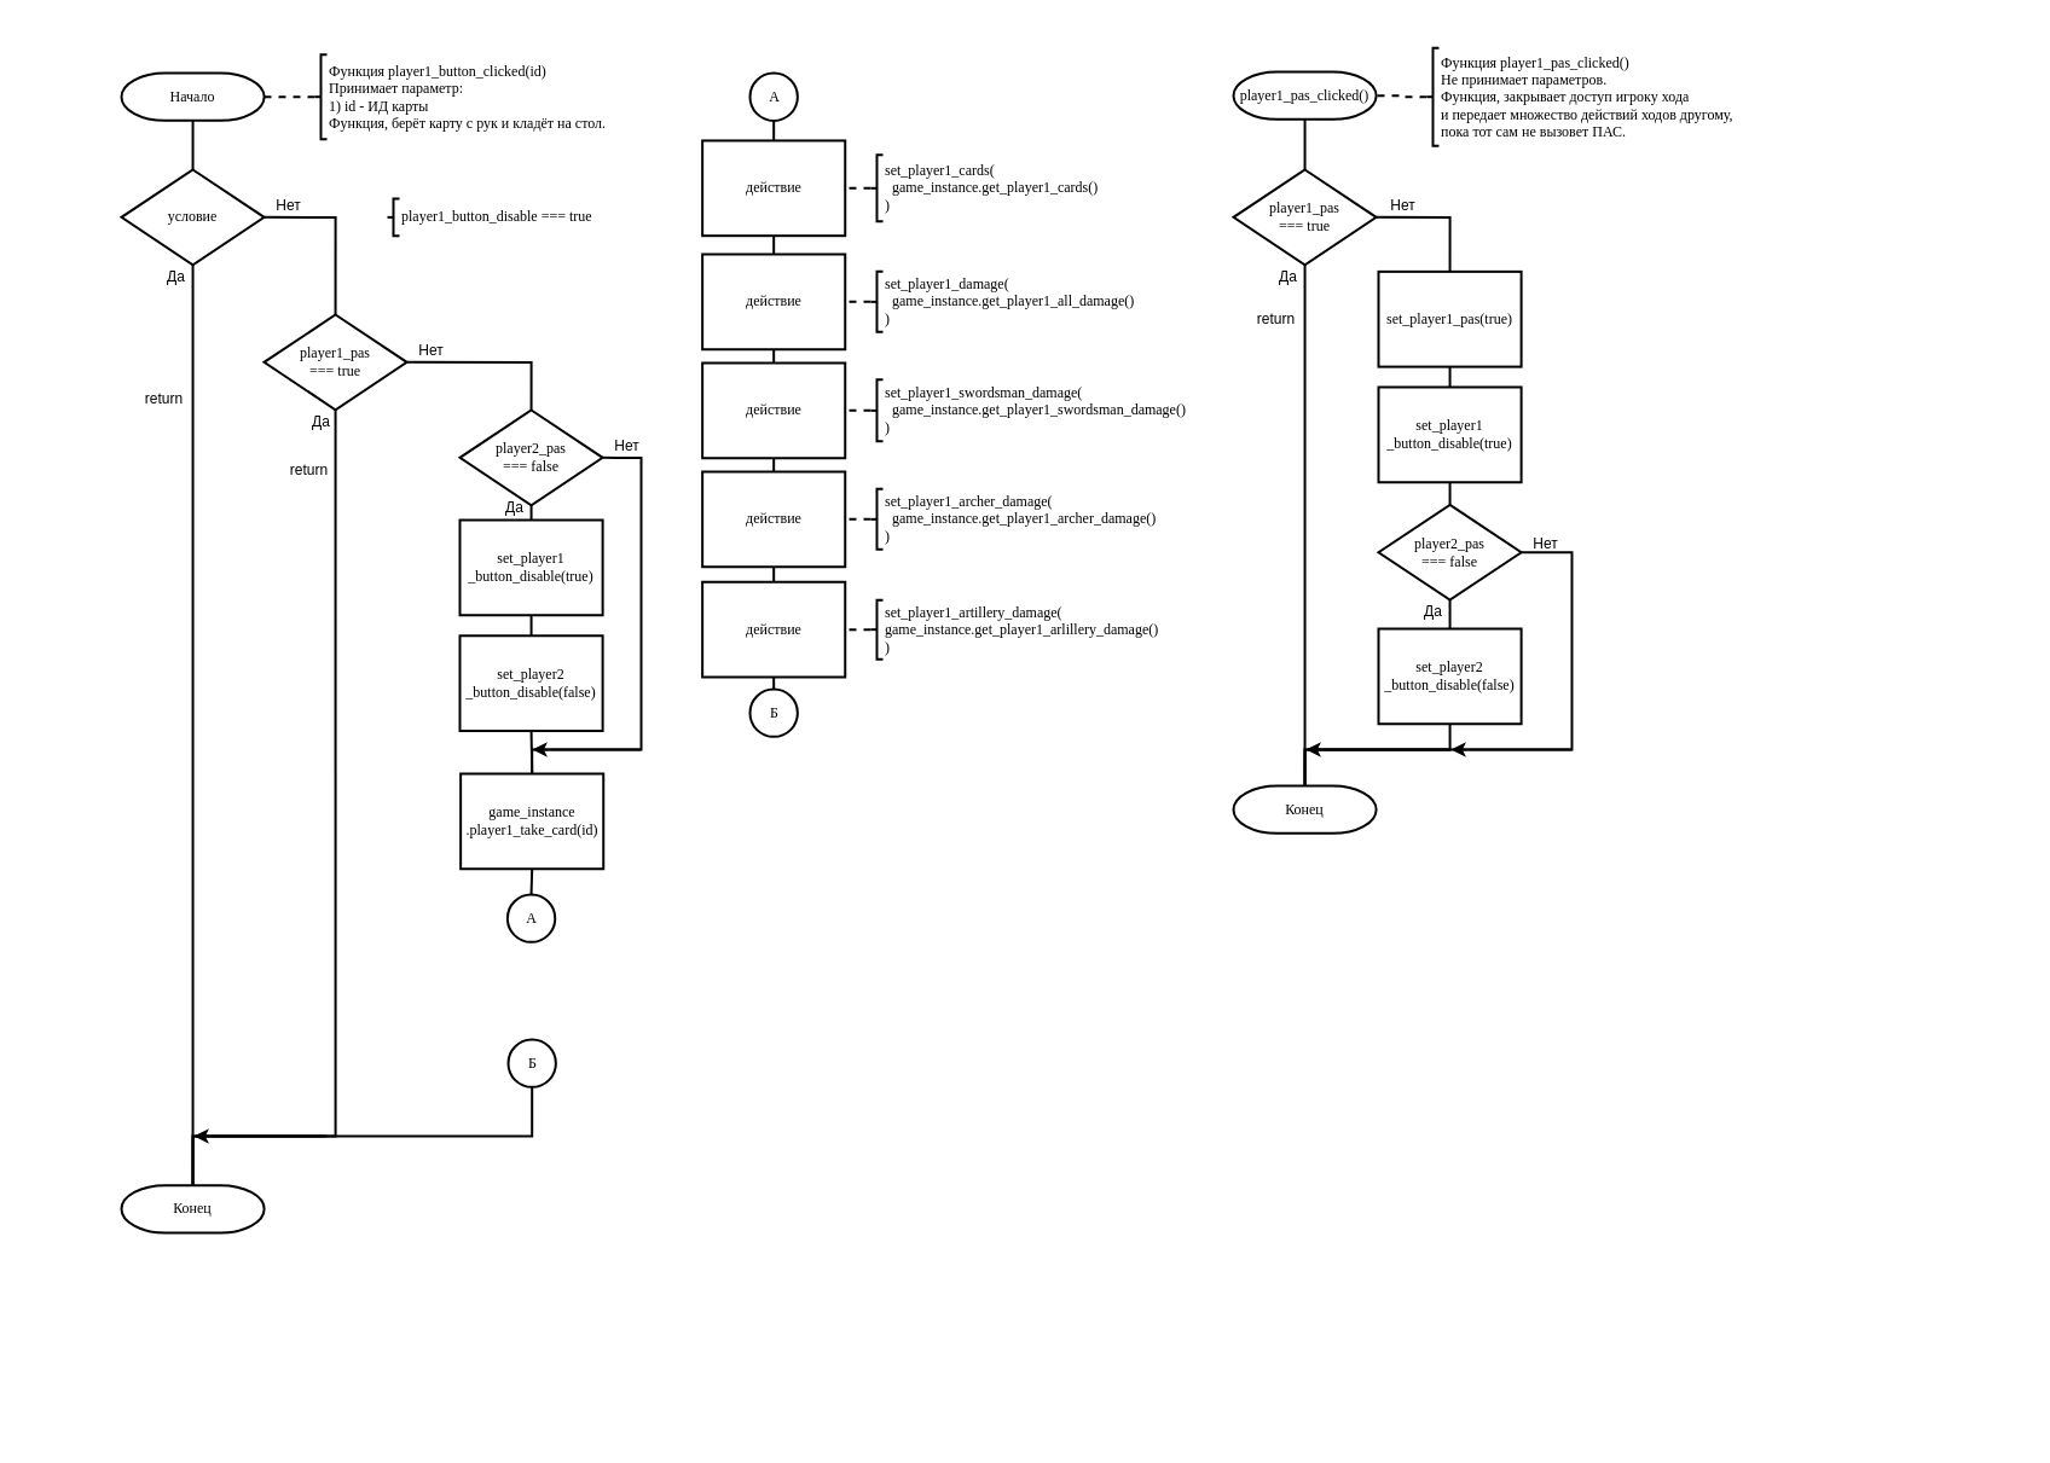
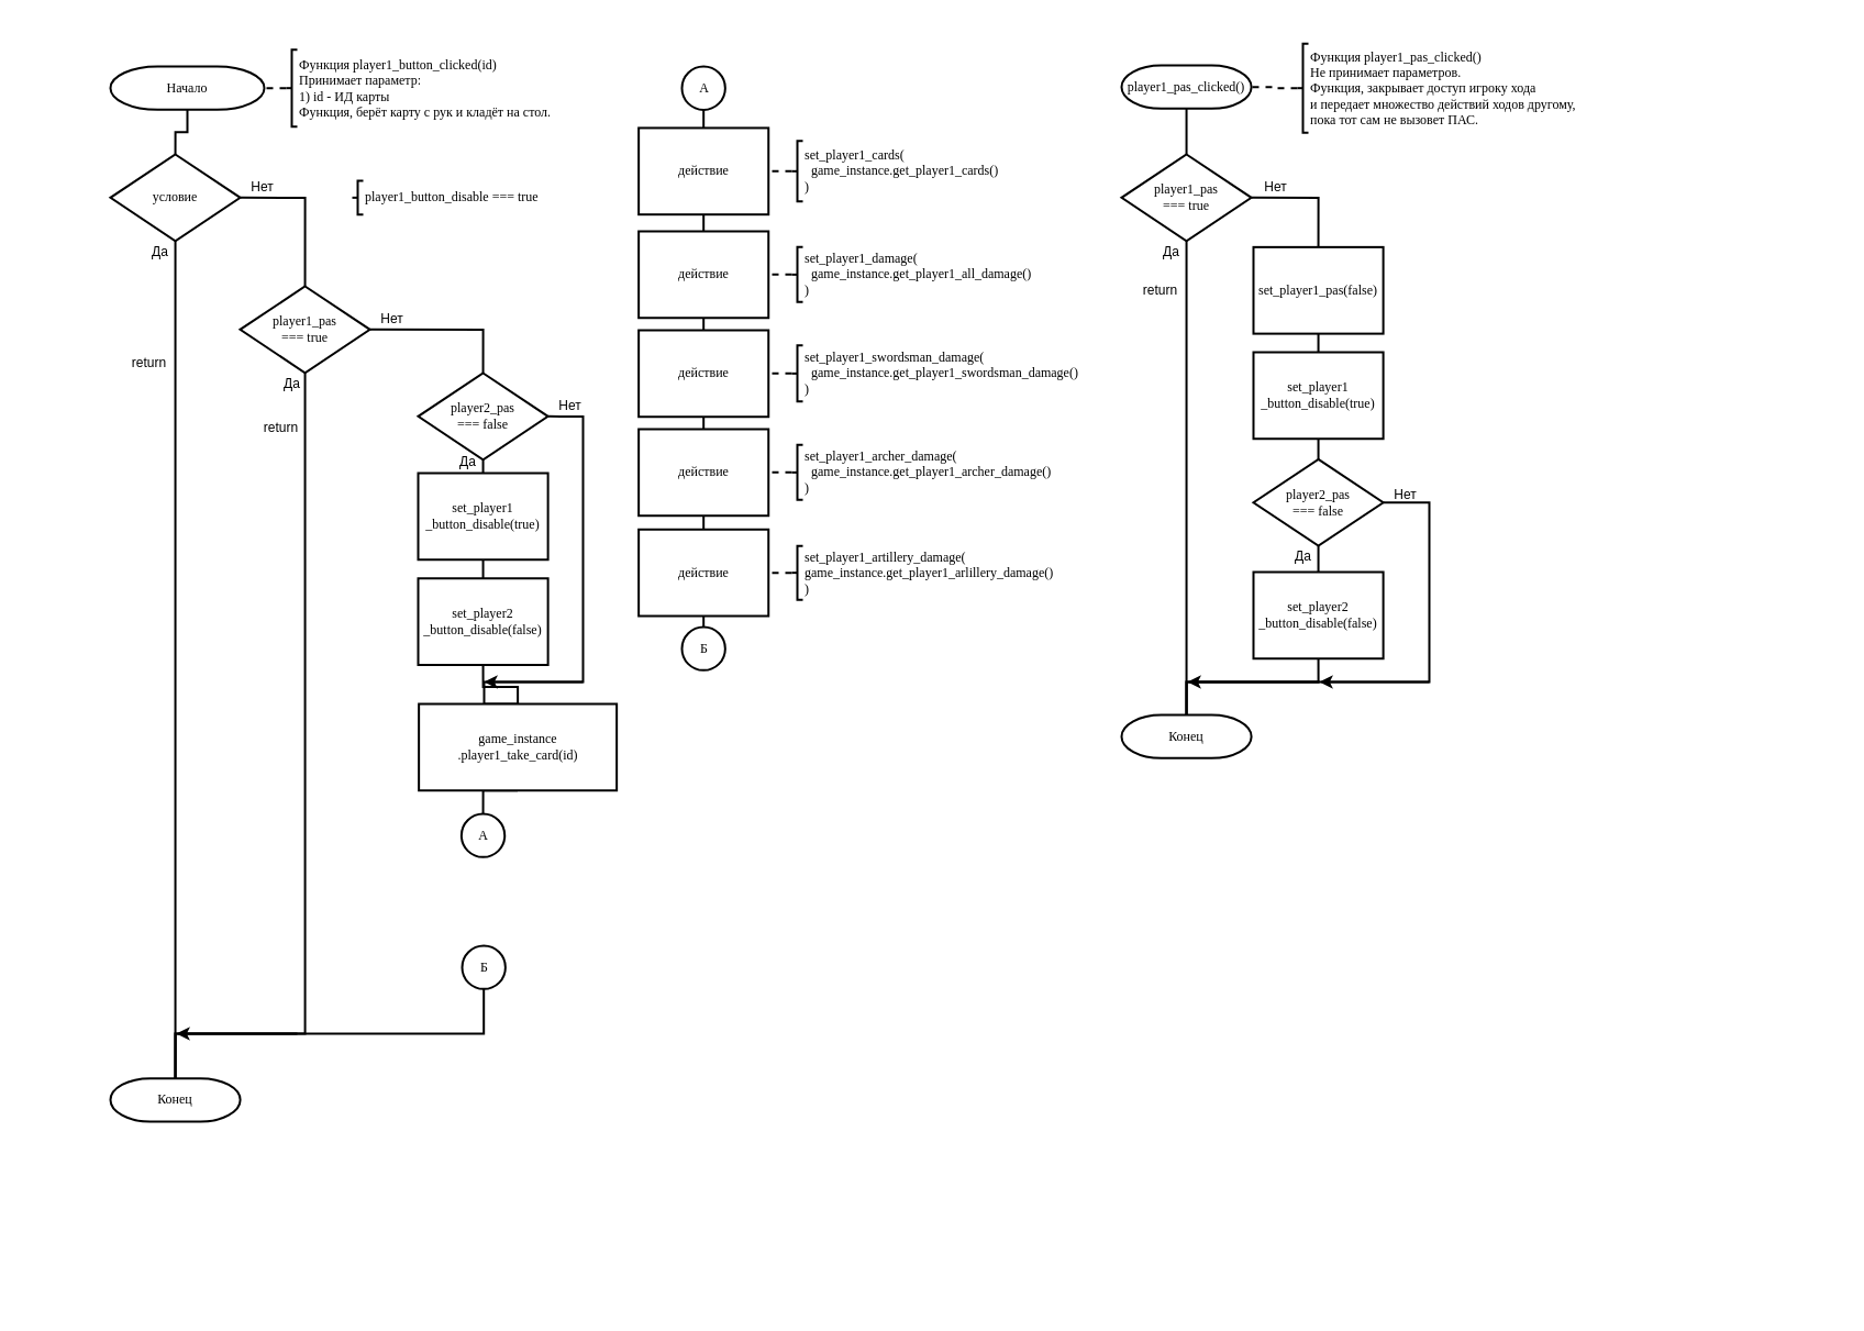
- <mxCell id="5" value="Начало" style="strokeWidth=2;html=1;shape=mxgraph.flowchart.terminator;whiteSpace=wrap;rounded=0;fontFamily=Times New Roman;fillColor=default;" vertex="1" parent="1"><mxGeometry x="100" y="60" width="118.11" height="39.37" as="geometry" /></mxCell>
+ <mxCell id="5" value="Начало" style="strokeWidth=2;html=1;shape=mxgraph.flowchart.terminator;whiteSpace=wrap;rounded=0;fontFamily=Times New Roman;fillColor=default;" vertex="1" parent="1"><mxGeometry x="100" y="60" width="140" height="39.37" as="geometry" /></mxCell>
- <mxCell id="65" value="set_player1_pas(true)" style="rounded=0;whiteSpace=wrap;html=1;absoluteArcSize=1;arcSize=14;strokeWidth=2;fontFamily=Times New Roman;fillColor=default;" vertex="1" parent="1"><mxGeometry x="1140" y="224.37" width="118.11" height="78.74" as="geometry" /></mxCell>
+ <mxCell id="65" value="set_player1_pas(false)" style="rounded=0;whiteSpace=wrap;html=1;absoluteArcSize=1;arcSize=14;strokeWidth=2;fontFamily=Times New Roman;fillColor=default;" vertex="1" parent="1"><mxGeometry x="1140" y="224.37" width="118.11" height="78.74" as="geometry" /></mxCell>
- <mxCell id="54" value="game_instance&lt;br&gt;.player1_take_card(id)" style="rounded=0;whiteSpace=wrap;html=1;absoluteArcSize=1;arcSize=14;strokeWidth=2;fontFamily=Times New Roman;fillColor=default;" vertex="1" parent="1"><mxGeometry x="380.63" y="640" width="118.11" height="78.74" as="geometry" /></mxCell>
+ <mxCell id="54" value="game_instance&lt;br&gt;.player1_take_card(id)" style="rounded=0;whiteSpace=wrap;html=1;absoluteArcSize=1;arcSize=14;strokeWidth=2;fontFamily=Times New Roman;fillColor=default;" vertex="1" parent="1"><mxGeometry x="380.63" y="640" width="180" height="78.74" as="geometry" /></mxCell>
